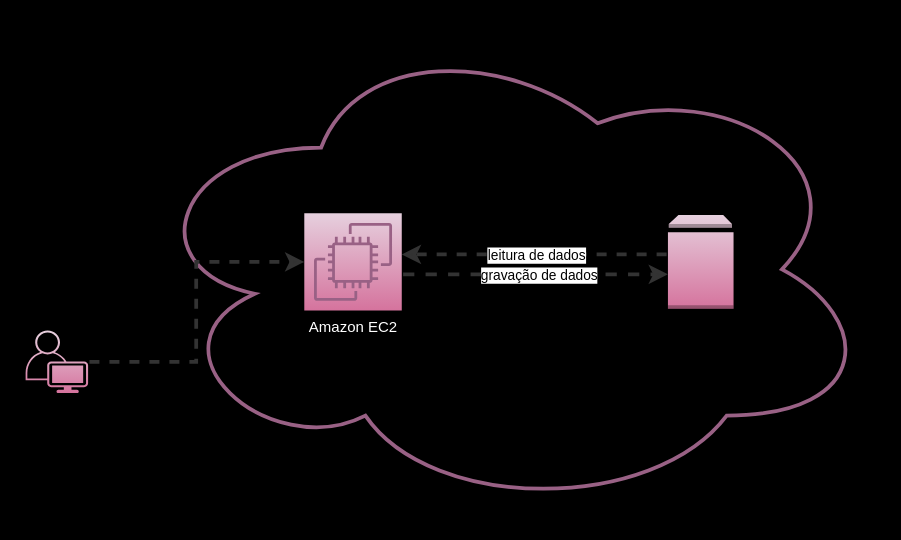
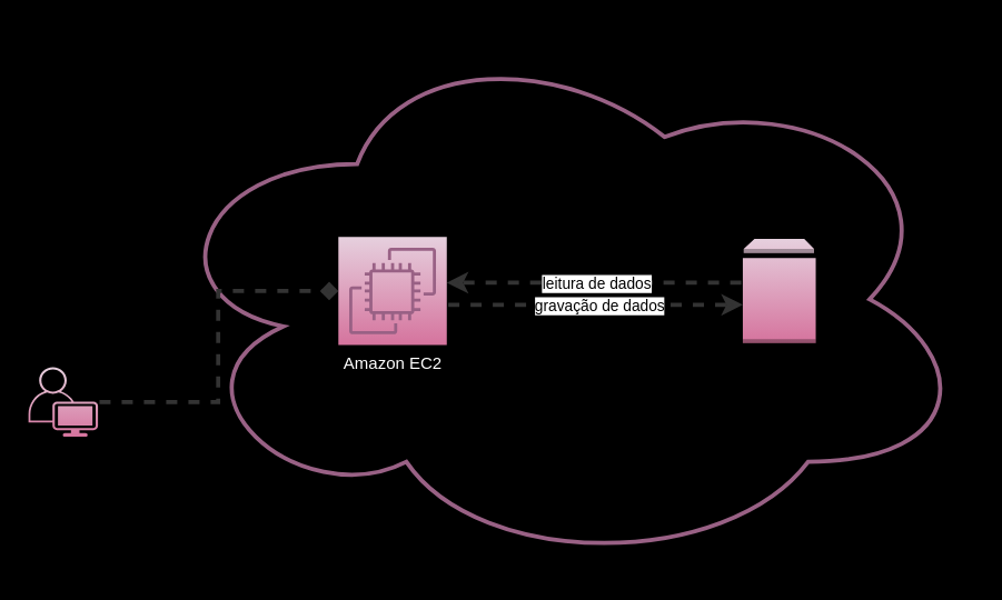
- <mxCell id="10" style="edgeStyle=orthogonalEdgeStyle;rounded=0;orthogonalLoop=1;jettySize=auto;html=1;entryX=0;entryY=0.5;entryDx=0;entryDy=0;entryPerimeter=0;flowAnimation=1;shadow=0;curved=0;strokeColor=#333333;strokeWidth=3;" edge="1" parent="1" source="9" target="8"><mxGeometry relative="1" as="geometry" /></mxCell>
+ <mxCell id="10" style="edgeStyle=orthogonalEdgeStyle;rounded=0;orthogonalLoop=1;jettySize=auto;html=1;entryX=0;entryY=0.5;entryDx=0;entryDy=0;entryPerimeter=0;flowAnimation=1;shadow=0;curved=0;strokeColor=#333333;strokeWidth=3;endArrow=diamond;" edge="1" parent="1" source="9" target="8"><mxGeometry relative="1" as="geometry" /></mxCell>
- <mxCell id="6" style="edgeStyle=orthogonalEdgeStyle;rounded=0;orthogonalLoop=1;jettySize=auto;html=1;flowAnimation=1;strokeWidth=3;strokeColor=#333333;dashed=1;" edge="1" parent="1" source="8" target="5"><mxGeometry relative="1" as="geometry"><Array as="points"><mxPoint x="426" y="219" /><mxPoint x="426" y="219" /></Array></mxGeometry></mxCell>
+ <mxCell id="6" style="edgeStyle=orthogonalEdgeStyle;rounded=0;orthogonalLoop=1;jettySize=auto;html=1;flowAnimation=1;strokeWidth=3;strokeColor=#333333;" edge="1" parent="1" source="8" target="5"><mxGeometry relative="1" as="geometry"><Array as="points"><mxPoint x="426" y="219" /><mxPoint x="426" y="219" /></Array></mxGeometry></mxCell>
